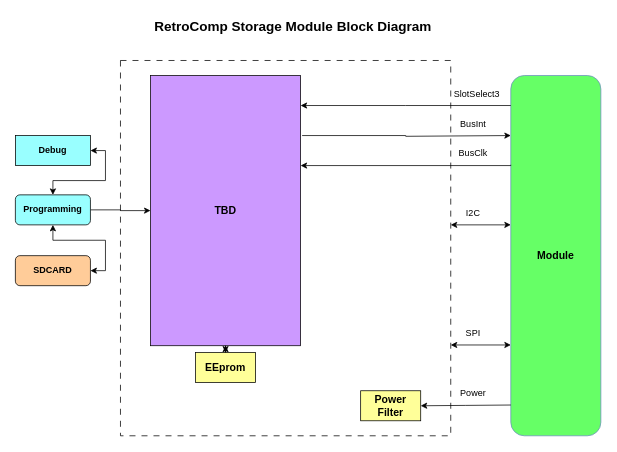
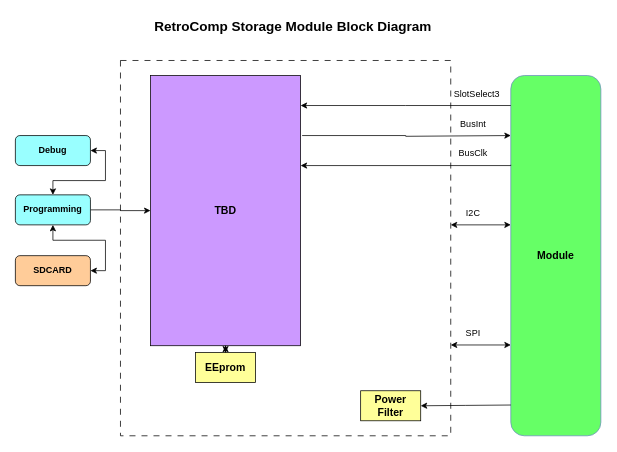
- <mxCell id="4" value="&lt;b&gt;Debug&lt;/b&gt;" style="whiteSpace=wrap;html=1;fillColor=#99FFFF;rounded=0;" parent="1" vertex="1"><mxGeometry x="20" y="180" width="100" height="40" as="geometry" /></mxCell>
+ <mxCell id="4" value="&lt;b&gt;Debug&lt;/b&gt;" style="rounded=1;whiteSpace=wrap;html=1;fillColor=#99FFFF;" parent="1" vertex="1"><mxGeometry x="20" y="180" width="100" height="40" as="geometry" /></mxCell>
- <mxCell id="16" value="Power" style="text;html=1;align=center;verticalAlign=middle;whiteSpace=wrap;rounded=0;" parent="1" vertex="1"><mxGeometry x="600" y="509" width="60" height="30" as="geometry" /></mxCell>
